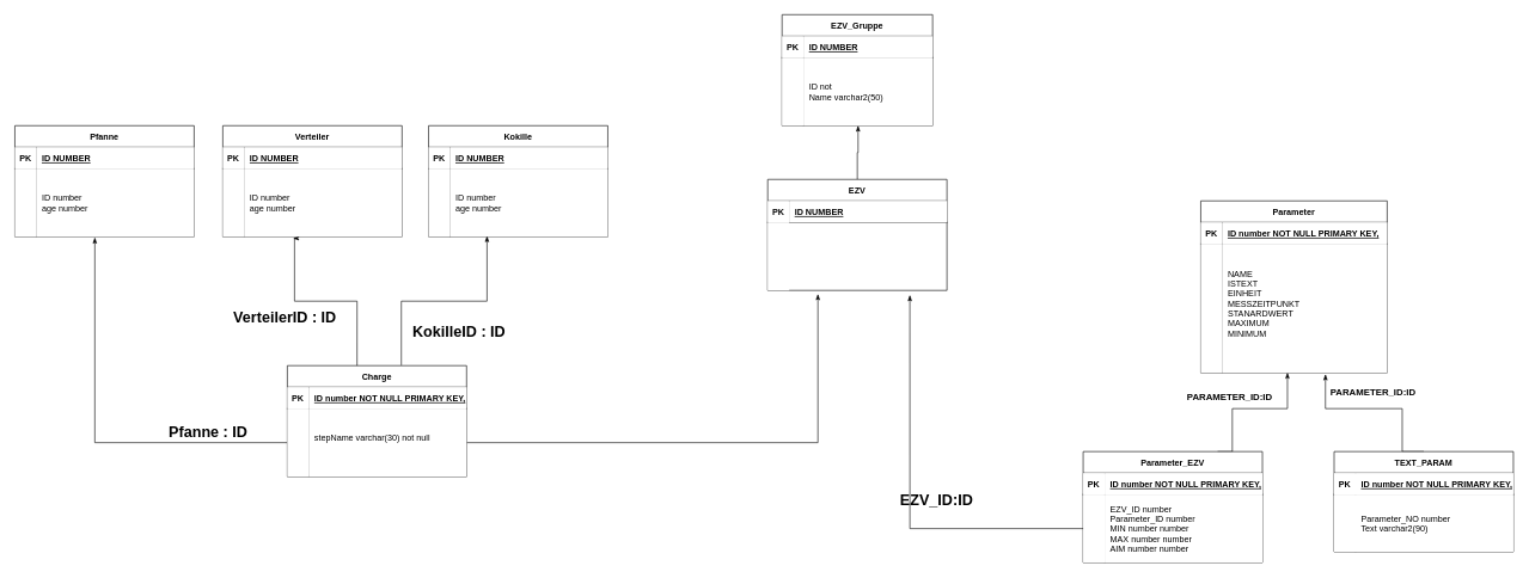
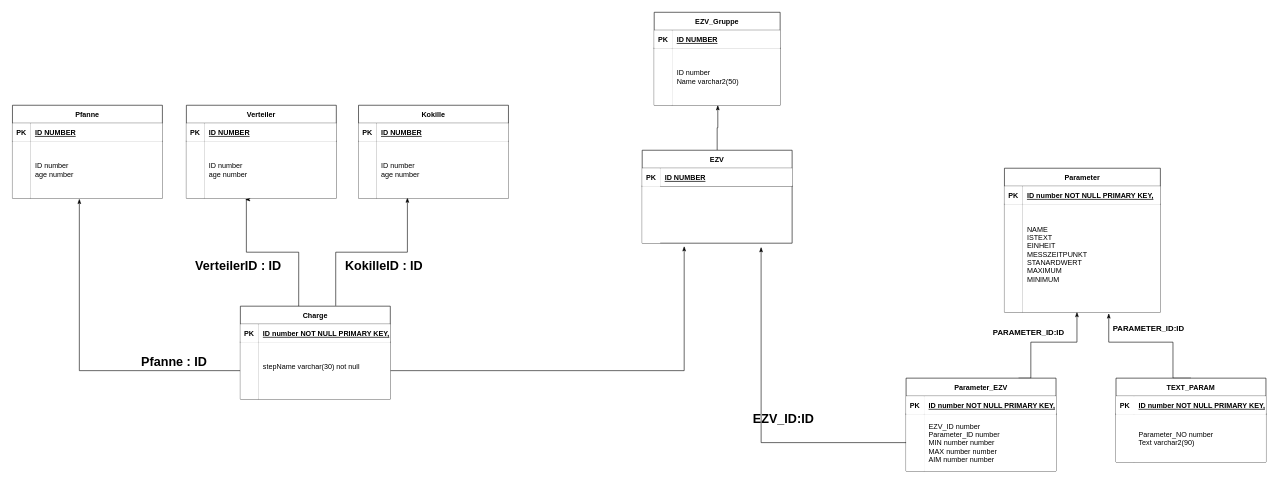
- <mxCell id="42" value="ID not&#10;Name varchar2(50)" style="shape=partialRectangle;overflow=hidden;connectable=0;top=0;left=0;bottom=0;right=0;align=left;spacingLeft=6;" vertex="1" parent="40"><mxGeometry x="30" width="180" height="95" as="geometry" /></mxCell>
+ <mxCell id="42" value="ID number&#10;Name varchar2(50)" style="shape=partialRectangle;overflow=hidden;connectable=0;top=0;left=0;bottom=0;right=0;align=left;spacingLeft=6;" vertex="1" parent="40"><mxGeometry x="30" width="180" height="95" as="geometry" /></mxCell>
- <mxCell id="9" value="&lt;b&gt;&lt;font style=&quot;font-size: 21px&quot;&gt;KokilleID : ID&lt;/font&gt;&lt;/b&gt;" style="text;html=1;strokeColor=none;fillColor=none;spacing=5;spacingTop=-20;whiteSpace=wrap;overflow=hidden;rounded=0;" vertex="1" parent="1"><mxGeometry x="570" y="460" width="190" height="20" as="geometry" /></mxCell>
+ <mxCell id="9" value="&lt;b&gt;&lt;font style=&quot;font-size: 21px&quot;&gt;KokilleID : ID&lt;/font&gt;&lt;/b&gt;" style="text;html=1;strokeColor=none;fillColor=none;spacing=5;spacingTop=-20;whiteSpace=wrap;overflow=hidden;rounded=0;" vertex="1" parent="1"><mxGeometry x="570" y="440" width="190" height="20" as="geometry" /></mxCell>
